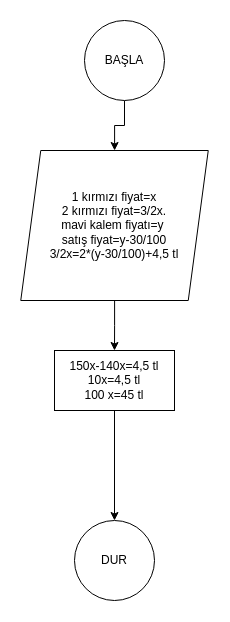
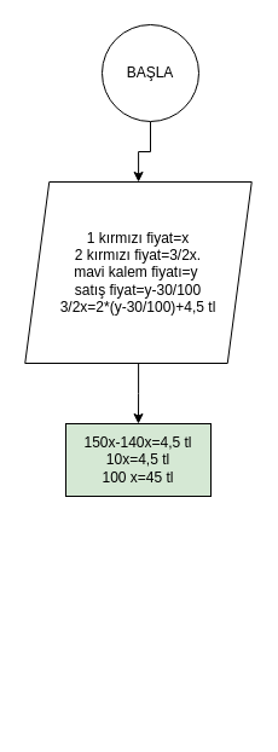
- <mxCell id="8" value="150x-140x=4,5 tl&lt;br&gt;10x=4,5 tl&lt;br&gt;100 x=45 tl" style="rounded=0;whiteSpace=wrap;html=1;" vertex="1" parent="1"><mxGeometry x="54" y="350" width="120" height="60" as="geometry" /></mxCell>
+ <mxCell id="8" value="150x-140x=4,5 tl&lt;br&gt;10x=4,5 tl&lt;br&gt;100 x=45 tl" style="rounded=0;whiteSpace=wrap;html=1;fillColor=#d5e8d4;" vertex="1" parent="1"><mxGeometry x="54" y="350" width="120" height="60" as="geometry" /></mxCell>
- <mxCell id="7" style="edgeStyle=orthogonalEdgeStyle;rounded=0;orthogonalLoop=1;jettySize=auto;html=1;" edge="1" parent="1" source="8" target="2"><mxGeometry relative="1" as="geometry" /></mxCell>
- <mxCell id="2" value="DUR" style="ellipse;whiteSpace=wrap;html=1;aspect=fixed;" vertex="1" parent="1"><mxGeometry x="74" y="520" width="80" height="80" as="geometry" /></mxCell>
